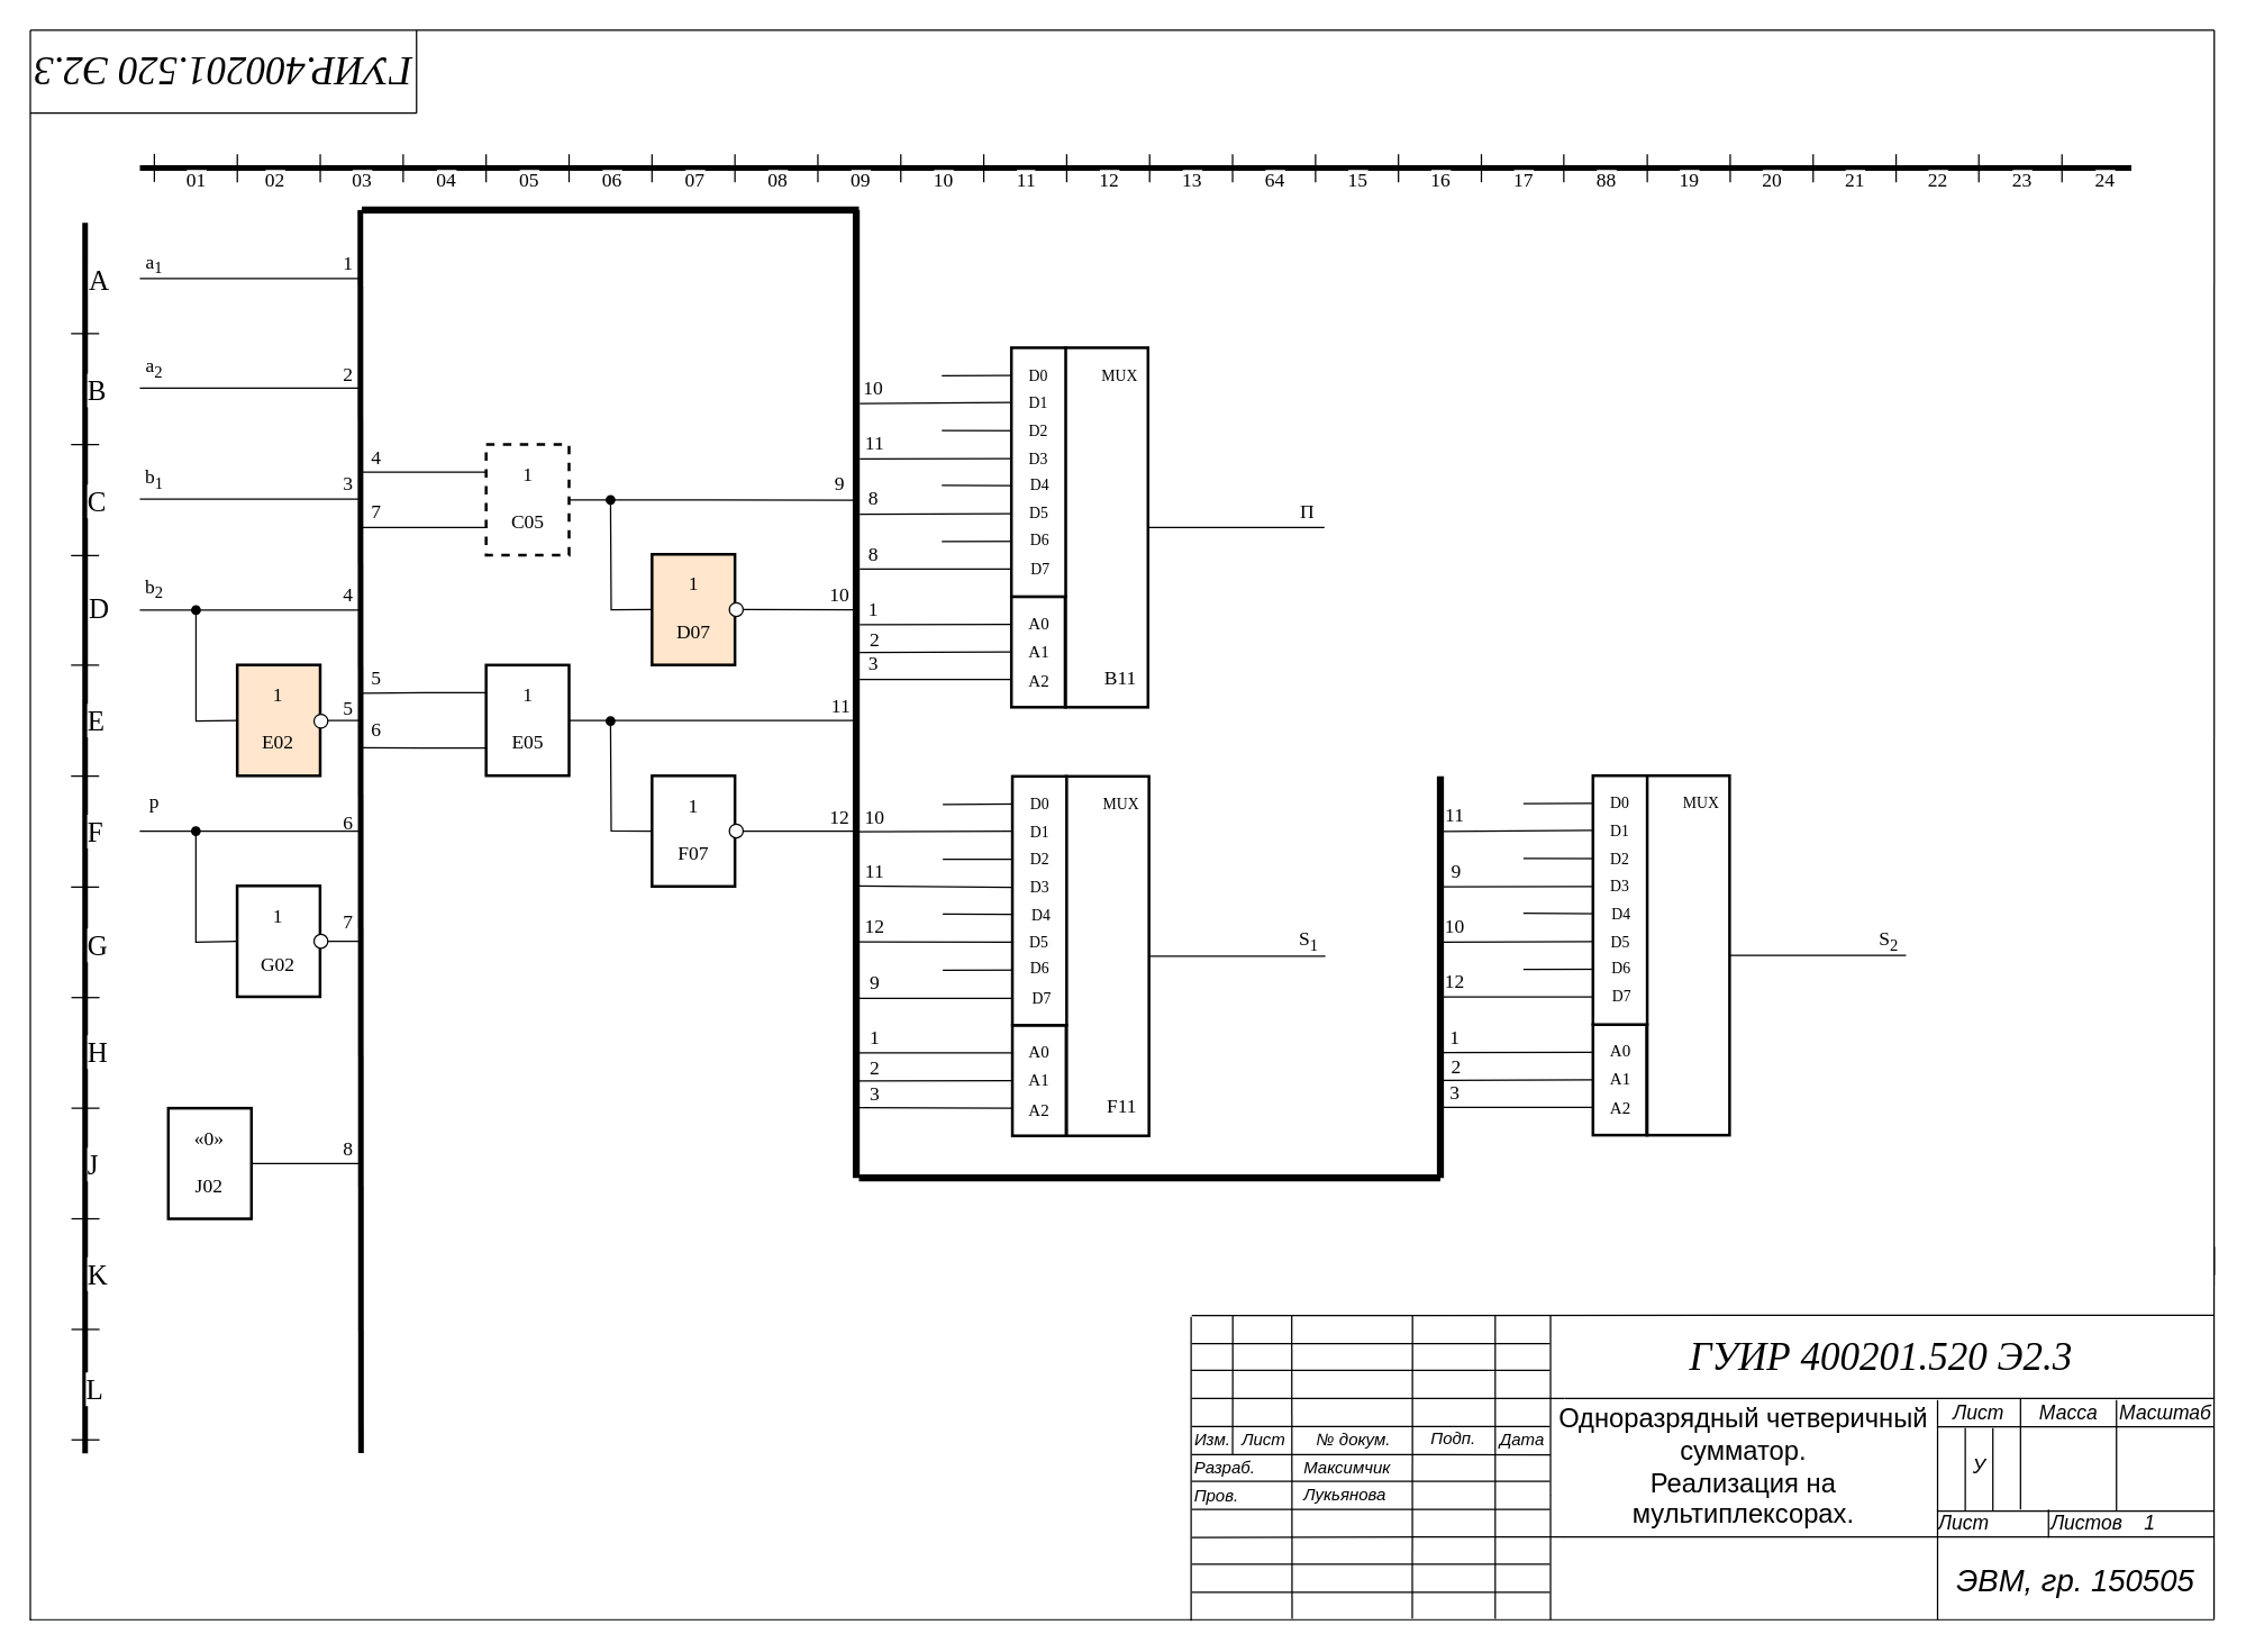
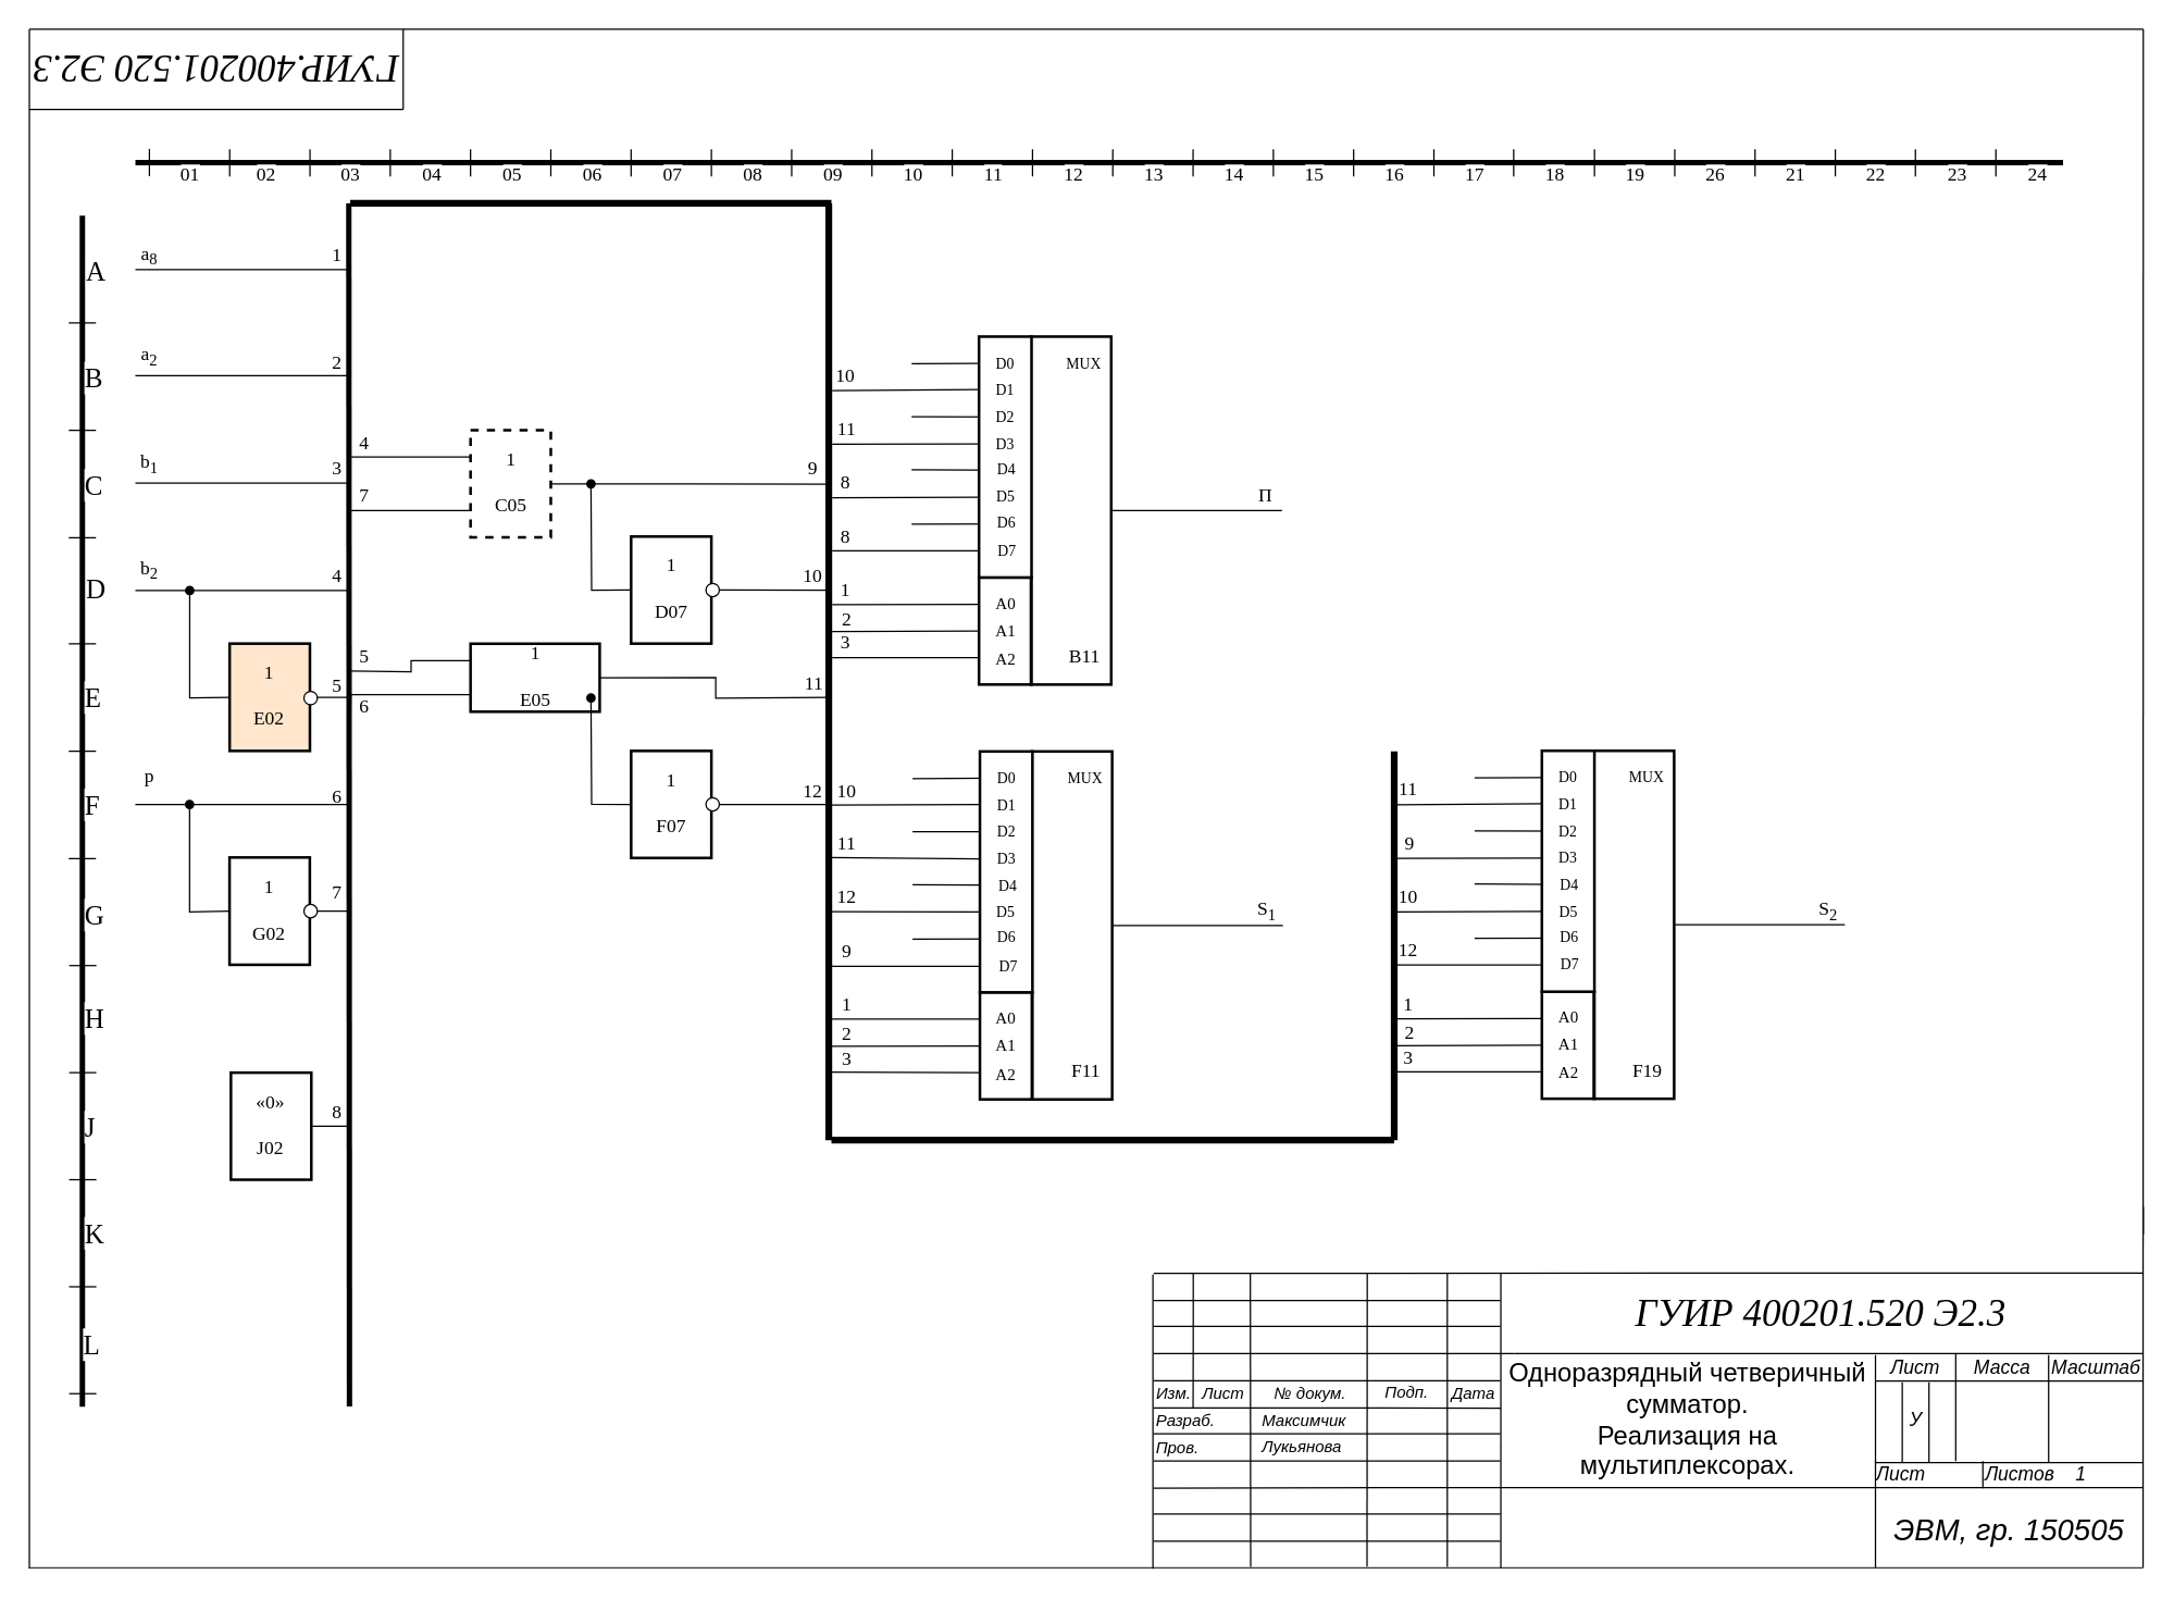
- <mxCell id="70" value="64" style="edgeLabel;html=1;align=center;verticalAlign=middle;resizable=0;points=[];fontSize=14;fontFamily=Times New Roman;" parent="1" vertex="1" connectable="0"><mxGeometry x="906.469" y="128.94" as="geometry" /></mxCell>
+ <mxCell id="70" value="14" style="edgeLabel;html=1;align=center;verticalAlign=middle;resizable=0;points=[];fontSize=14;fontFamily=Times New Roman;" parent="1" vertex="1" connectable="0"><mxGeometry x="906.469" y="128.94" as="geometry" /></mxCell>
- <mxCell id="74" value="88" style="edgeLabel;html=1;align=center;verticalAlign=middle;resizable=0;points=[];fontSize=14;fontFamily=Times New Roman;" parent="1" vertex="1" connectable="0"><mxGeometry x="1142.789" y="128.96" as="geometry" /></mxCell>
+ <mxCell id="74" value="18" style="edgeLabel;html=1;align=center;verticalAlign=middle;resizable=0;points=[];fontSize=14;fontFamily=Times New Roman;" parent="1" vertex="1" connectable="0"><mxGeometry x="1142.789" y="128.96" as="geometry" /></mxCell>
- <mxCell id="76" value="20" style="edgeLabel;html=1;align=center;verticalAlign=middle;resizable=0;points=[];fontSize=14;fontFamily=Times New Roman;" parent="1" vertex="1" connectable="0"><mxGeometry x="1260.894" y="128.965" as="geometry" /></mxCell>
+ <mxCell id="76" value="26" style="edgeLabel;html=1;align=center;verticalAlign=middle;resizable=0;points=[];fontSize=14;fontFamily=Times New Roman;" parent="1" vertex="1" connectable="0"><mxGeometry x="1260.894" y="128.965" as="geometry" /></mxCell>
- <mxCell id="145" value="a&lt;sub&gt;1&lt;/sub&gt;" style="text;html=1;align=center;verticalAlign=middle;resizable=0;points=[];autosize=1;strokeColor=none;fillColor=none;fontSize=14;fontFamily=Times New Roman;" parent="1" vertex="1"><mxGeometry x="94.637" y="173.165" width="29.527" height="29.527" as="geometry" /></mxCell>
+ <mxCell id="145" value="a&lt;sub&gt;8&lt;/sub&gt;" style="text;html=1;align=center;verticalAlign=middle;resizable=0;points=[];autosize=1;strokeColor=none;fillColor=none;fontSize=14;fontFamily=Times New Roman;" parent="1" vertex="1"><mxGeometry x="94.637" y="173.165" width="29.527" height="29.527" as="geometry" /></mxCell>
- <mxCell id="167" value="1&lt;br style=&quot;font-size: 14px;&quot;&gt;&lt;br style=&quot;font-size: 14px;&quot;&gt;D07" style="rounded=0;whiteSpace=wrap;html=1;fontFamily=Times New Roman;fontSize=14;strokeWidth=2;fillColor=#ffe6cc;" parent="1" vertex="1"><mxGeometry x="463.655" y="394.105" width="59.055" height="78.74" as="geometry" /></mxCell>
+ <mxCell id="167" value="1&lt;br style=&quot;font-size: 14px;&quot;&gt;&lt;br style=&quot;font-size: 14px;&quot;&gt;D07" style="rounded=0;whiteSpace=wrap;html=1;fontFamily=Times New Roman;fontSize=14;strokeWidth=2;" parent="1" vertex="1"><mxGeometry x="463.655" y="394.105" width="59.055" height="78.74" as="geometry" /></mxCell>
- <mxCell id="165" value="1&lt;br style=&quot;font-size: 14px;&quot;&gt;&lt;br style=&quot;font-size: 14px;&quot;&gt;E05" style="rounded=0;whiteSpace=wrap;html=1;fontFamily=Times New Roman;fontSize=14;strokeWidth=2;" parent="1" vertex="1"><mxGeometry x="345.543" y="472.942" width="59.055" height="78.74" as="geometry" /></mxCell>
+ <mxCell id="165" value="1&lt;br style=&quot;font-size: 14px;&quot;&gt;&lt;br style=&quot;font-size: 14px;&quot;&gt;E05" style="rounded=0;whiteSpace=wrap;html=1;fontFamily=Times New Roman;fontSize=14;strokeWidth=2;" parent="1" vertex="1"><mxGeometry x="345.543" y="472.942" width="95" height="50" as="geometry" /></mxCell>
+ <mxCell id="280" value="F19" style="text;html=1;align=center;verticalAlign=middle;resizable=0;points=[];autosize=1;strokeColor=none;fillColor=none;fontSize=14;fontFamily=Times New Roman;" parent="1" vertex="1"><mxGeometry x="1191.807" y="778.067" width="39.37" height="19.685" as="geometry" /></mxCell>
- <mxCell id="144" value="&lt;span style=&quot;font-size: 14px; text-align: justify; text-indent: 18.867px; background-color: rgb(255, 255, 255);&quot;&gt;«0»&lt;br style=&quot;font-size: 14px;&quot;&gt;&lt;br style=&quot;font-size: 14px;&quot;&gt;J02&lt;br style=&quot;font-size: 14px;&quot;&gt;&lt;/span&gt;" style="rounded=0;whiteSpace=wrap;html=1;fontSize=14;fontFamily=Times New Roman;strokeWidth=2;" parent="1" vertex="1"><mxGeometry x="119.26" y="788.4" width="59.17" height="78.74" as="geometry" /></mxCell>
+ <mxCell id="144" value="&lt;span style=&quot;font-size: 14px; text-align: justify; text-indent: 18.867px; background-color: rgb(255, 255, 255);&quot;&gt;«0»&lt;br style=&quot;font-size: 14px;&quot;&gt;&lt;br style=&quot;font-size: 14px;&quot;&gt;J02&lt;br style=&quot;font-size: 14px;&quot;&gt;&lt;/span&gt;" style="rounded=0;whiteSpace=wrap;html=1;fontSize=14;fontFamily=Times New Roman;strokeWidth=2;" parent="1" vertex="1"><mxGeometry x="169.26" y="788.4" width="59.17" height="78.74" as="geometry" /></mxCell>
